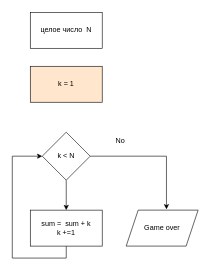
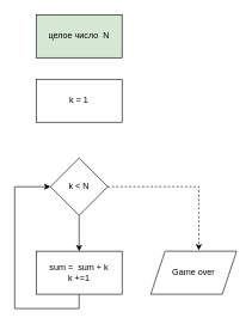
- <mxCell id="2" value="целое число &amp;nbsp;N" style="rounded=0;whiteSpace=wrap;html=1;" parent="1" vertex="1"><mxGeometry x="50" y="20" width="120" height="60" as="geometry" /></mxCell>
+ <mxCell id="2" value="целое число &amp;nbsp;N" style="rounded=0;whiteSpace=wrap;html=1;fillColor=#d5e8d4;" parent="1" vertex="1"><mxGeometry x="50" y="20" width="120" height="60" as="geometry" /></mxCell>
- <mxCell id="3" value="k = 1" style="rounded=0;whiteSpace=wrap;html=1;fillColor=#ffe6cc;" parent="1" vertex="1"><mxGeometry x="50" y="110" width="120" height="60" as="geometry" /></mxCell>
+ <mxCell id="3" value="k = 1" style="rounded=0;whiteSpace=wrap;html=1;" parent="1" vertex="1"><mxGeometry x="50" y="110" width="120" height="60" as="geometry" /></mxCell>
- <mxCell id="10" value="No" style="text;html=1;align=center;verticalAlign=middle;resizable=0;points=[];autosize=1;strokeColor=none;fillColor=none;" parent="1" vertex="1"><mxGeometry x="180" y="220" width="40" height="30" as="geometry" /></mxCell>
- <mxCell id="5" style="edgeStyle=orthogonalEdgeStyle;rounded=0;orthogonalLoop=1;jettySize=auto;html=1;exitX=1;exitY=0.5;exitDx=0;exitDy=0;entryX=0.56;entryY=-0.022;entryDx=0;entryDy=0;entryPerimeter=0;" parent="1" source="6" target="9" edge="1"><mxGeometry relative="1" as="geometry" /></mxCell>
+ <mxCell id="5" style="edgeStyle=orthogonalEdgeStyle;rounded=0;orthogonalLoop=1;jettySize=auto;html=1;exitX=1;exitY=0.5;exitDx=0;exitDy=0;entryX=0.56;entryY=-0.022;entryDx=0;entryDy=0;entryPerimeter=0;dashed=1;" parent="1" source="6" target="9" edge="1"><mxGeometry relative="1" as="geometry" /></mxCell>
